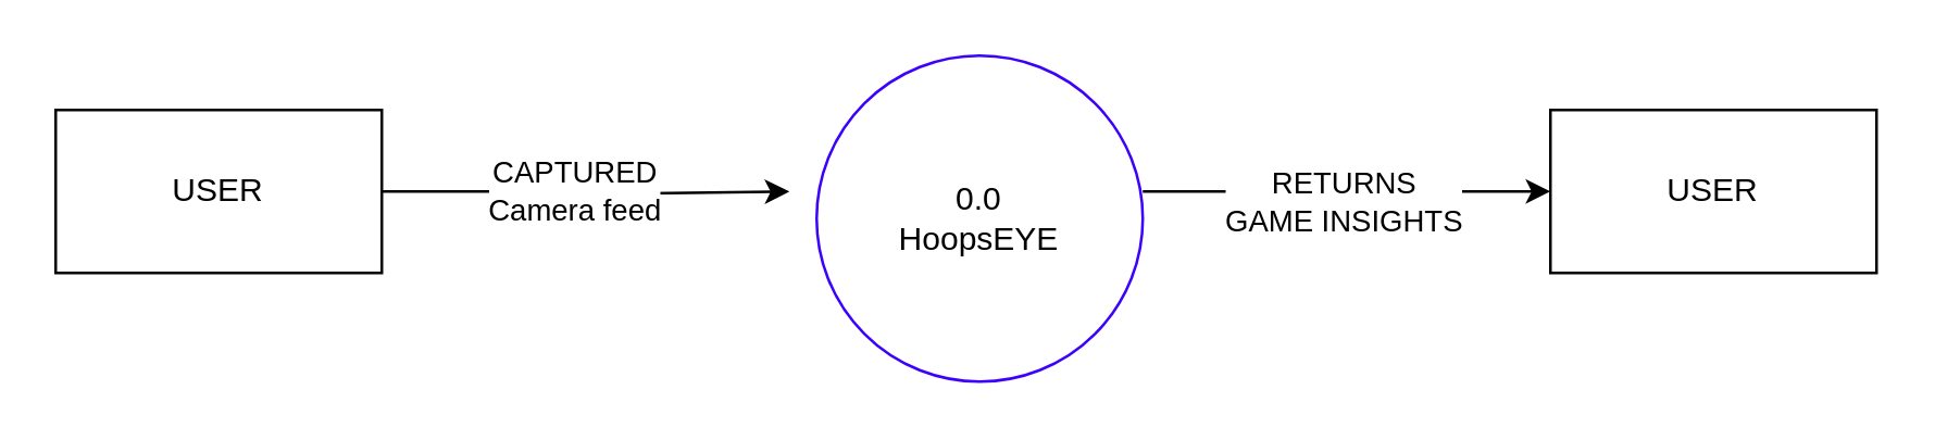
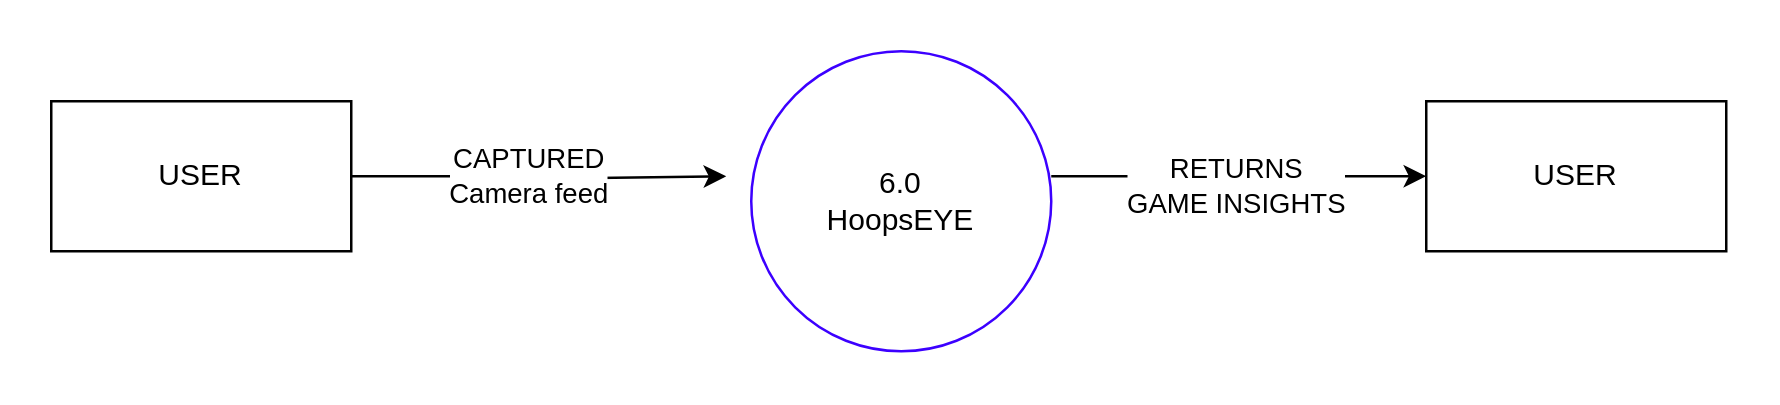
- <mxCell id="6" value="0.0&lt;div&gt;HoopsEYE&lt;/div&gt;" style="ellipse;whiteSpace=wrap;html=1;aspect=fixed;strokeColor=#3C00FF;" parent="1" vertex="1"><mxGeometry x="300" y="20" width="120" height="120" as="geometry" /></mxCell>
+ <mxCell id="6" value="6.0&lt;div&gt;HoopsEYE&lt;/div&gt;" style="ellipse;whiteSpace=wrap;html=1;aspect=fixed;strokeColor=#3C00FF;" parent="1" vertex="1"><mxGeometry x="300" y="20" width="120" height="120" as="geometry" /></mxCell>
